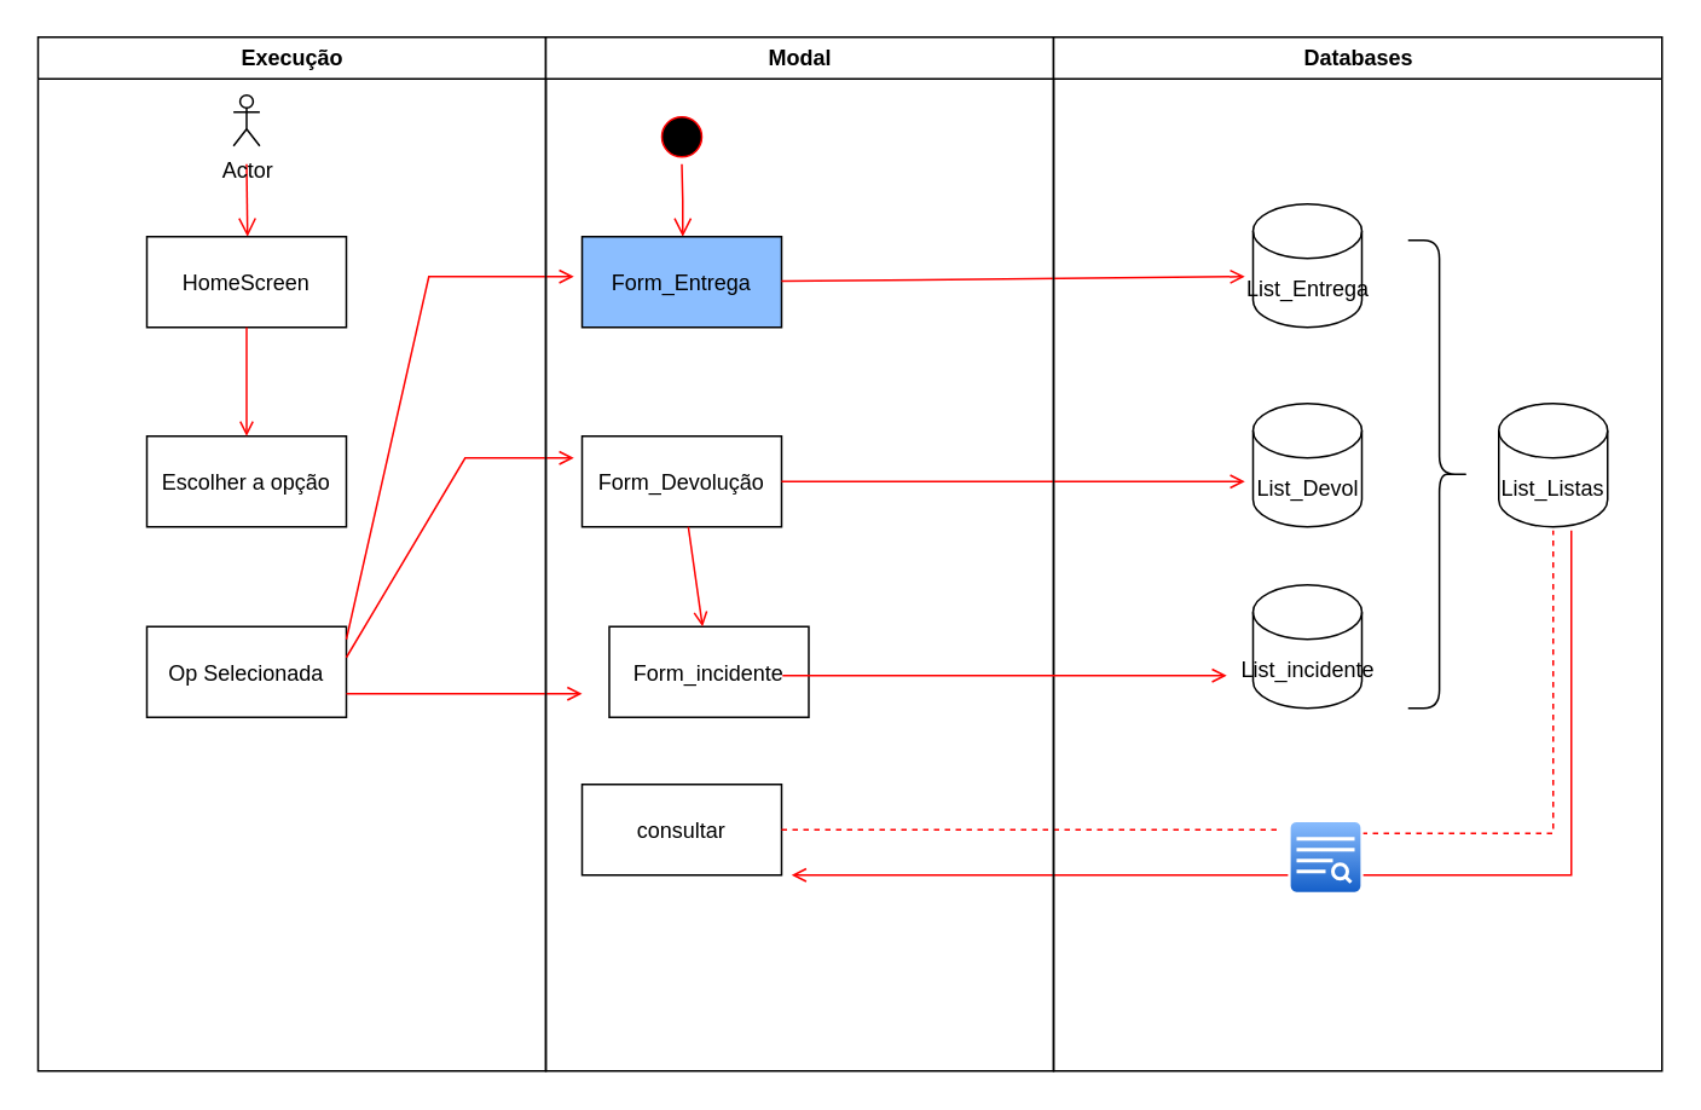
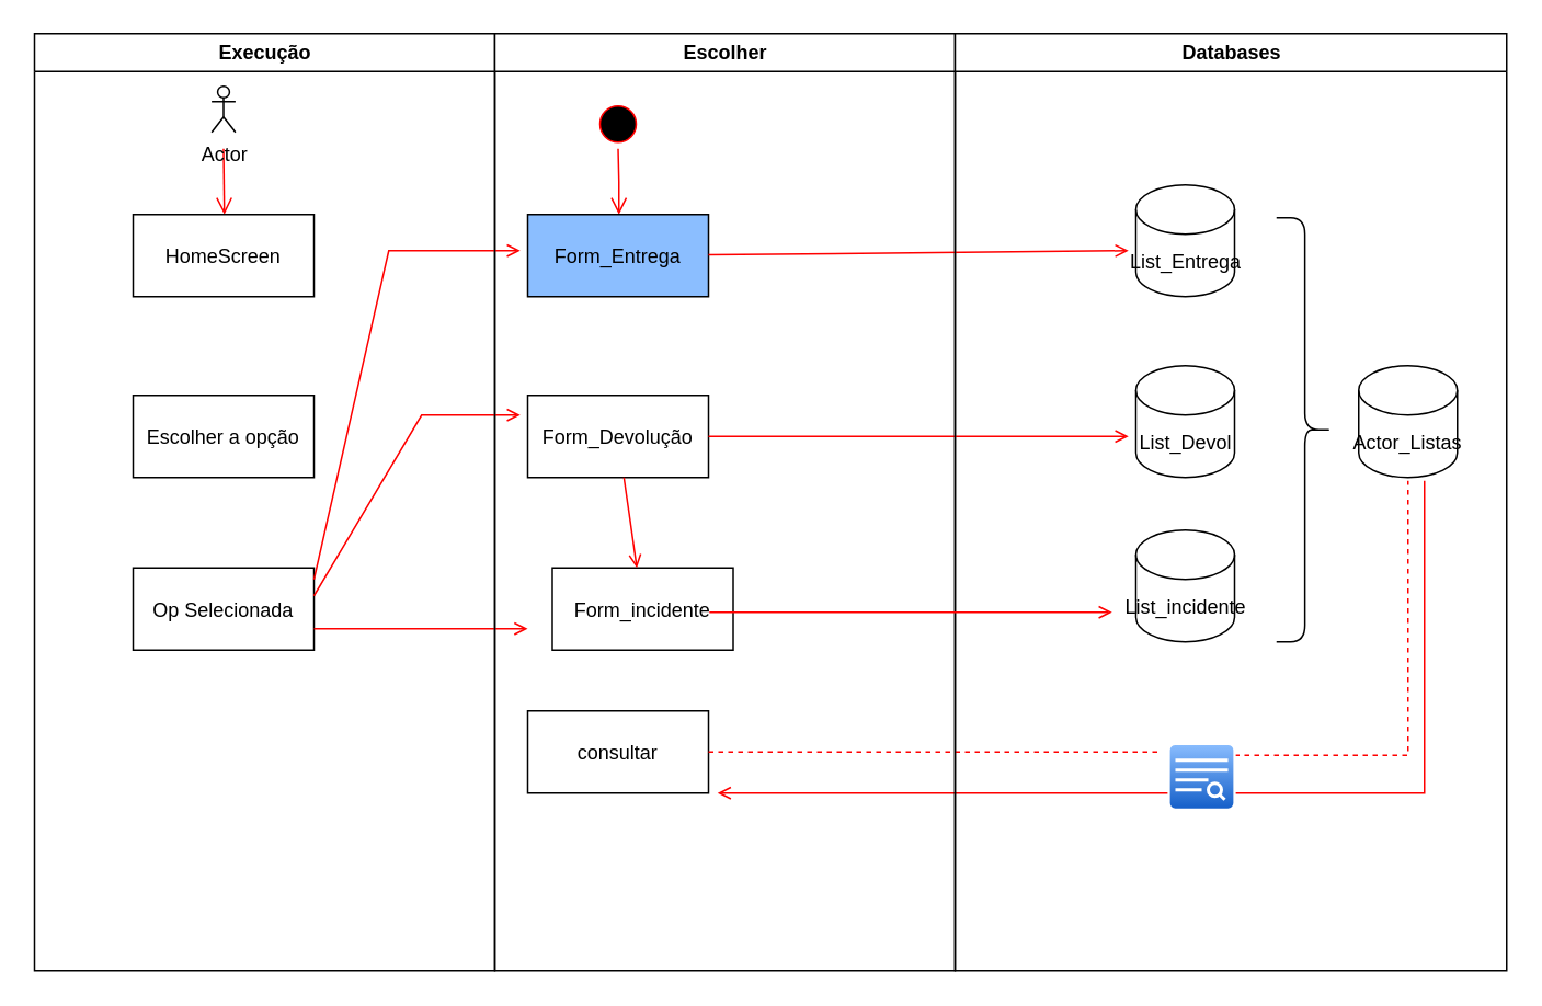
- <mxCell id="13" value="Modal" style="swimlane;whiteSpace=wrap" parent="1" vertex="1"><mxGeometry x="300.5" y="20" width="280" height="570" as="geometry" /></mxCell>
+ <mxCell id="13" value="Escolher" style="swimlane;whiteSpace=wrap" parent="1" vertex="1"><mxGeometry x="300.5" y="20" width="280" height="570" as="geometry" /></mxCell>
- <mxCell id="7" value="" style="endArrow=open;strokeColor=#FF0000;endFill=1;rounded=0" parent="3" source="5" target="6" edge="1"><mxGeometry relative="1" as="geometry" /></mxCell>
- <mxCell id="29" value="List_Listas" style="shape=cylinder3;whiteSpace=wrap;html=1;boundedLbl=1;backgroundOutline=1;size=15;" parent="24" vertex="1"><mxGeometry x="245.5" y="202" width="60" height="68" as="geometry" /></mxCell>
+ <mxCell id="29" value="Actor_Listas" style="shape=cylinder3;whiteSpace=wrap;html=1;boundedLbl=1;backgroundOutline=1;size=15;" parent="24" vertex="1"><mxGeometry x="245.5" y="202" width="60" height="68" as="geometry" /></mxCell>
